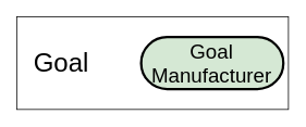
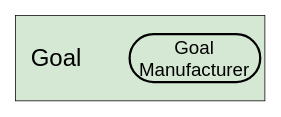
- <mxCell id="2" value="&lt;font style=&quot;font-size: 32px;&quot;&gt;Goal&lt;/font&gt;" style="rounded=0;whiteSpace=wrap;html=1;align=left;fontSize=12;spacingLeft=19;" parent="1" vertex="1"><mxGeometry x="20" y="20" width="333" height="114" as="geometry" /></mxCell>
+ <mxCell id="2" value="&lt;font style=&quot;font-size: 32px;&quot;&gt;Goal&lt;/font&gt;" style="rounded=0;whiteSpace=wrap;html=1;align=left;fontSize=12;spacingLeft=19;fillColor=#d5e8d4;" parent="1" vertex="1"><mxGeometry x="20" y="20" width="333" height="114" as="geometry" /></mxCell>
